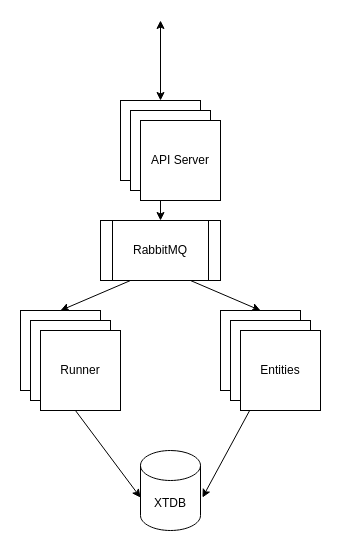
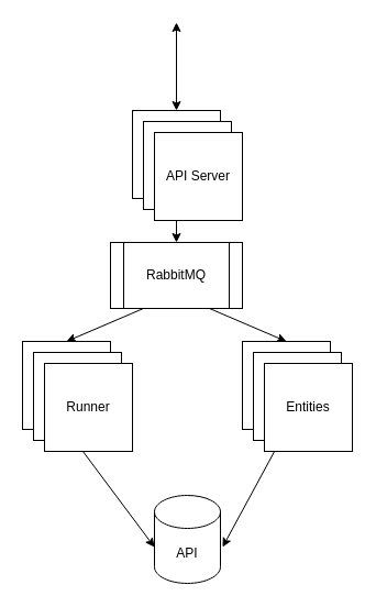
- <mxCell id="6" value="XTDB" style="shape=cylinder3;whiteSpace=wrap;html=1;boundedLbl=1;backgroundOutline=1;size=15;" parent="1" vertex="1"><mxGeometry x="140" y="450" width="60" height="80" as="geometry" /></mxCell>
+ <mxCell id="6" value="API" style="shape=cylinder3;whiteSpace=wrap;html=1;boundedLbl=1;backgroundOutline=1;size=15;" parent="1" vertex="1"><mxGeometry x="140" y="450" width="60" height="80" as="geometry" /></mxCell>
